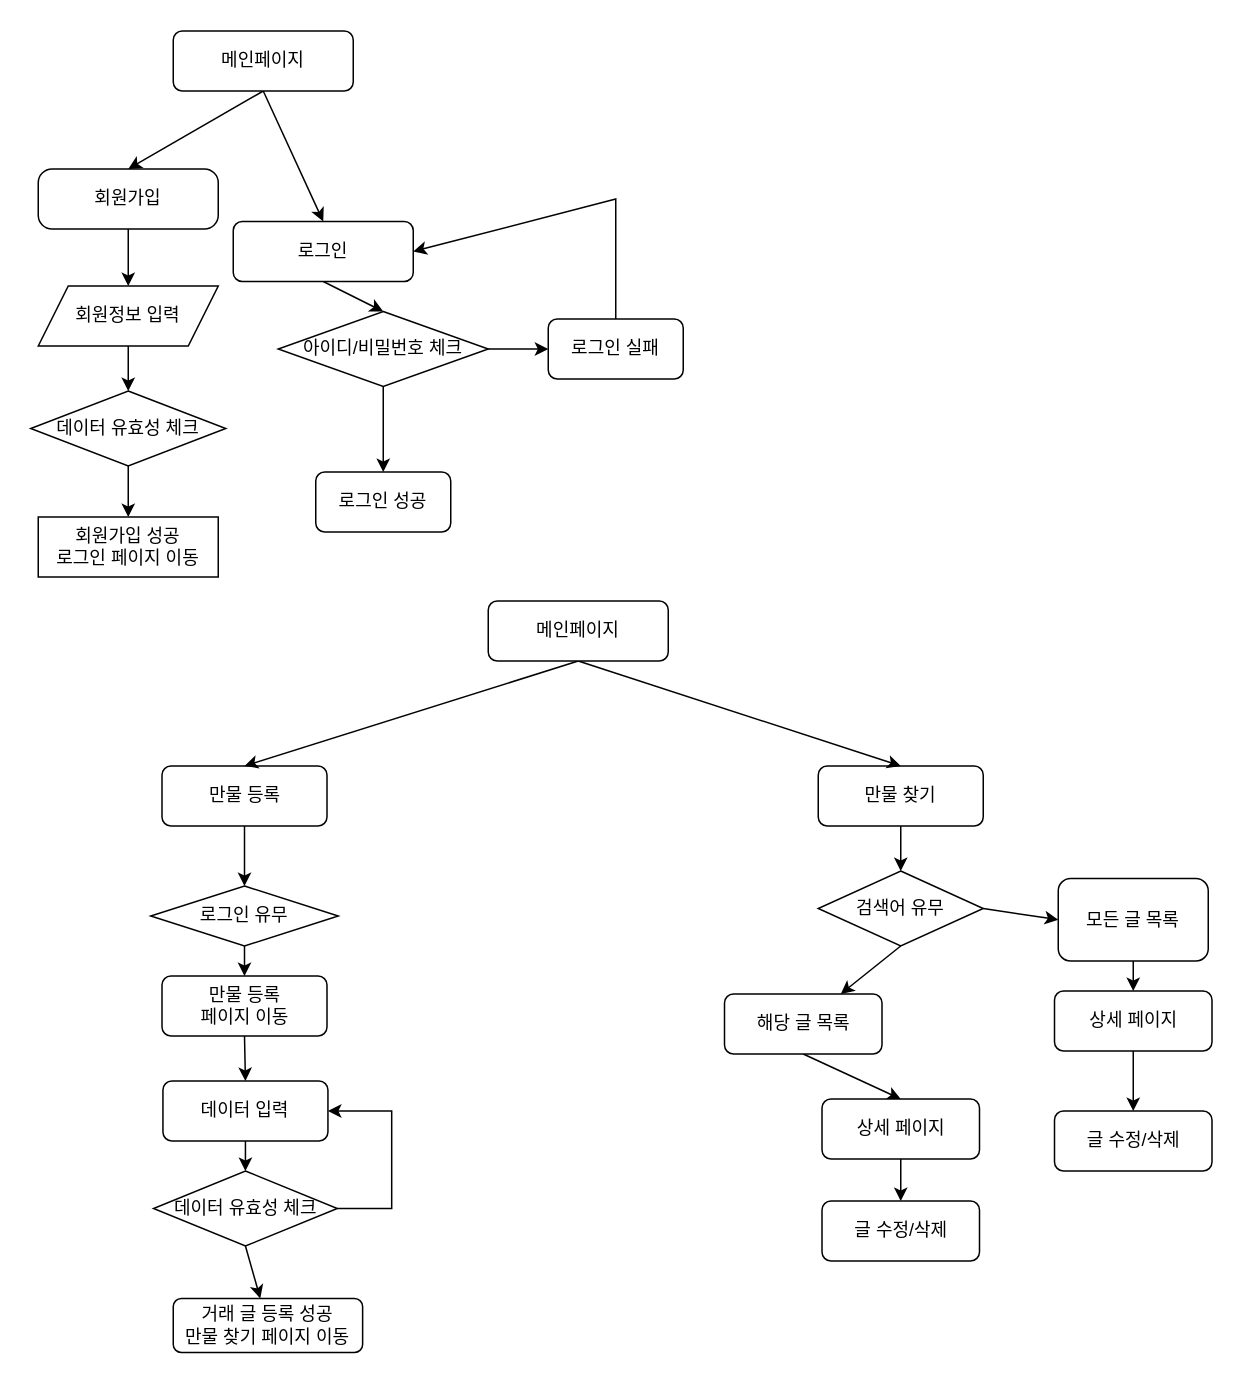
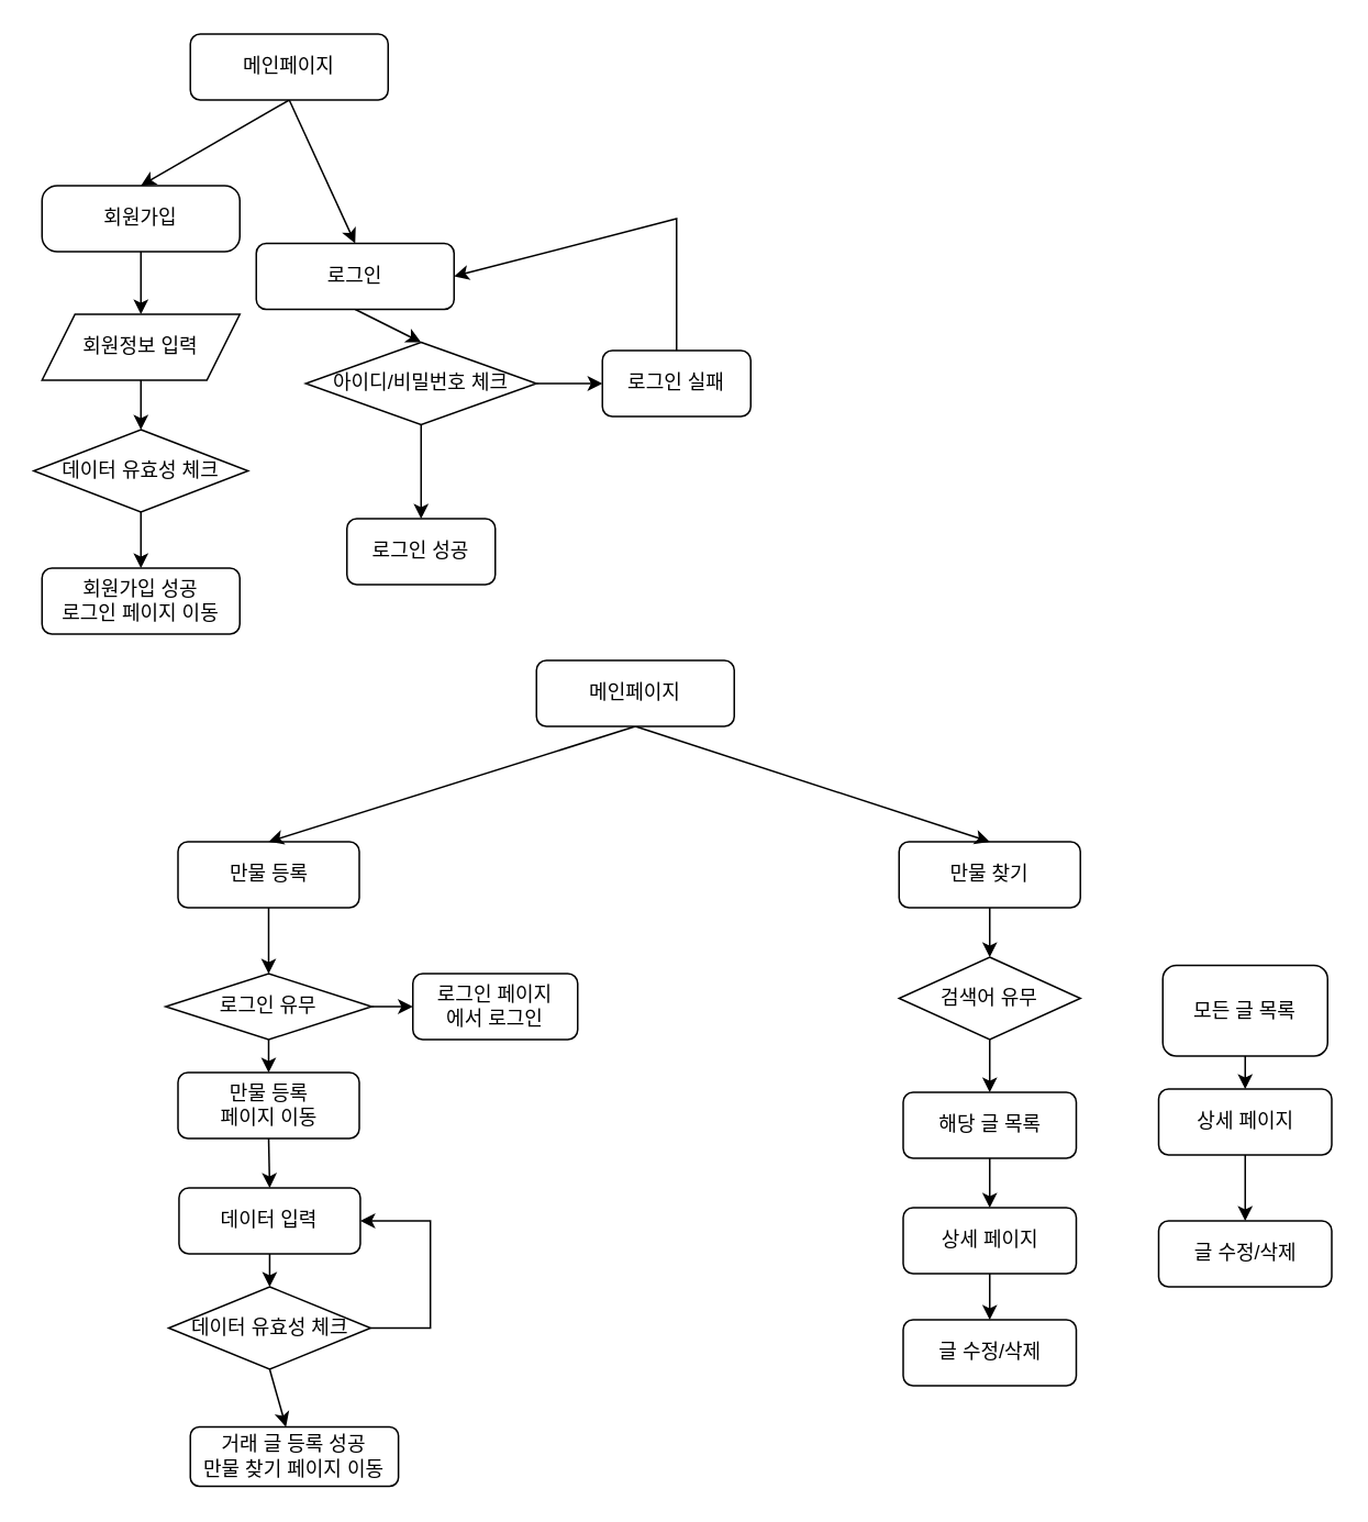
- <mxCell id="19" value="회원가입 성공&lt;br&gt;로그인 페이지 이동" style="whiteSpace=wrap;html=1;rounded=0;" vertex="1" parent="1"><mxGeometry x="25" y="344" width="120" height="40" as="geometry" /></mxCell>
+ <mxCell id="19" value="회원가입 성공&lt;br&gt;로그인 페이지 이동" style="rounded=1;whiteSpace=wrap;html=1;" vertex="1" parent="1"><mxGeometry x="25" y="344" width="120" height="40" as="geometry" /></mxCell>
- <mxCell id="40" style="edgeStyle=none;rounded=0;orthogonalLoop=1;jettySize=auto;html=1;exitX=1;exitY=0.5;exitDx=0;exitDy=0;entryX=0;entryY=0.5;entryDx=0;entryDy=0;" edge="1" parent="1" source="41" target="45"><mxGeometry relative="1" as="geometry" /></mxCell>
+ <mxCell id="28" style="edgeStyle=none;rounded=0;orthogonalLoop=1;jettySize=auto;html=1;exitX=1;exitY=0.5;exitDx=0;exitDy=0;entryX=0;entryY=0.5;entryDx=0;entryDy=0;" edge="1" parent="1" source="29" target="32"><mxGeometry relative="1" as="geometry" /></mxCell>
+ <mxCell id="32" value="로그인 페이지&lt;br&gt;에서 로그인" style="rounded=1;whiteSpace=wrap;html=1;" vertex="1" parent="1"><mxGeometry x="250" y="590" width="100" height="40" as="geometry" /></mxCell>
- <mxCell id="43" value="해당 글 목록" style="rounded=1;whiteSpace=wrap;html=1;" vertex="1" parent="1"><mxGeometry x="482.5" y="662" width="105" height="40" as="geometry" /></mxCell>
+ <mxCell id="43" value="해당 글 목록" style="rounded=1;whiteSpace=wrap;html=1;" vertex="1" parent="1"><mxGeometry x="547.5" y="662" width="105" height="40" as="geometry" /></mxCell>
